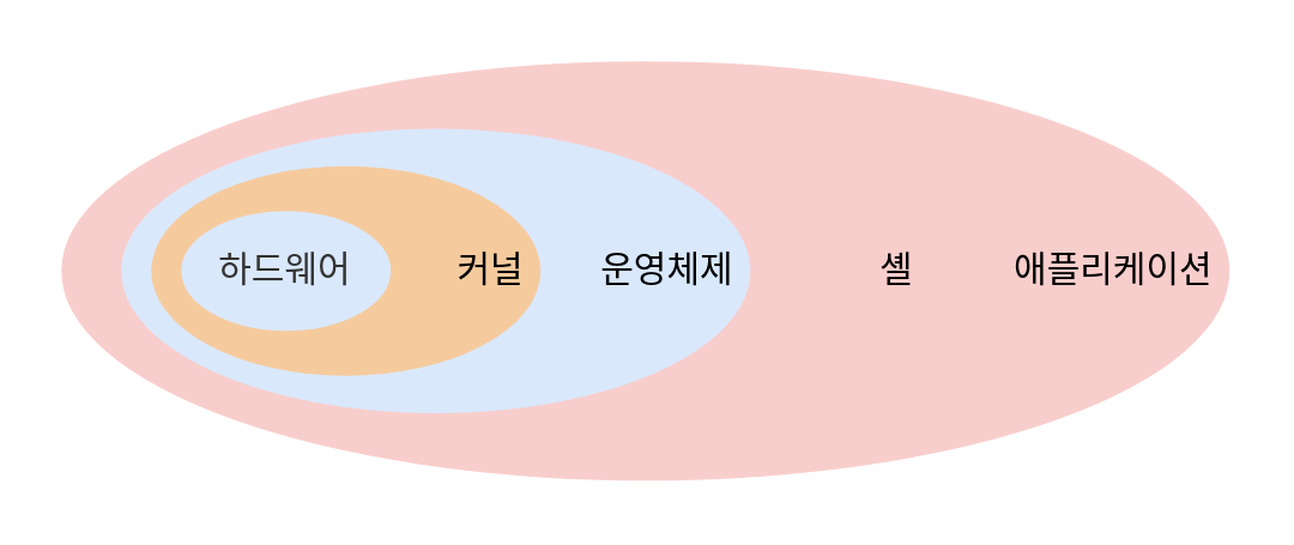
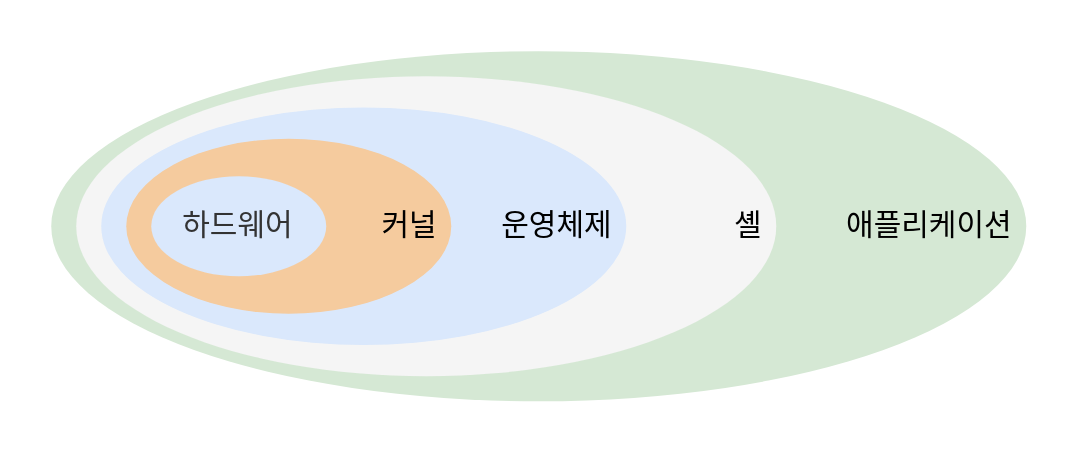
- <mxCell id="3" value="셸&amp;nbsp;" style="ellipse;whiteSpace=wrap;html=1;align=right;fillColor=#f8cecc;strokeColor=none;" vertex="1" parent="1"><mxGeometry x="30" y="30" width="280" height="120" as="geometry" /></mxCell>
+ <mxCell id="3" value="셸&amp;nbsp;" style="ellipse;whiteSpace=wrap;html=1;align=right;fillColor=#f5f5f5;strokeColor=none;" vertex="1" parent="1"><mxGeometry x="30" y="30" width="280" height="120" as="geometry" /></mxCell>
- <mxCell id="2" value="애플리케이션&amp;nbsp;" style="ellipse;whiteSpace=wrap;html=1;align=right;fillColor=#f8cecc;strokeColor=none;" vertex="1" parent="1"><mxGeometry x="20" y="20" width="390" height="140" as="geometry" /></mxCell>
+ <mxCell id="2" value="애플리케이션&amp;nbsp;" style="ellipse;whiteSpace=wrap;html=1;align=right;fillColor=#d5e8d4;strokeColor=none;" vertex="1" parent="1"><mxGeometry x="20" y="20" width="390" height="140" as="geometry" /></mxCell>
